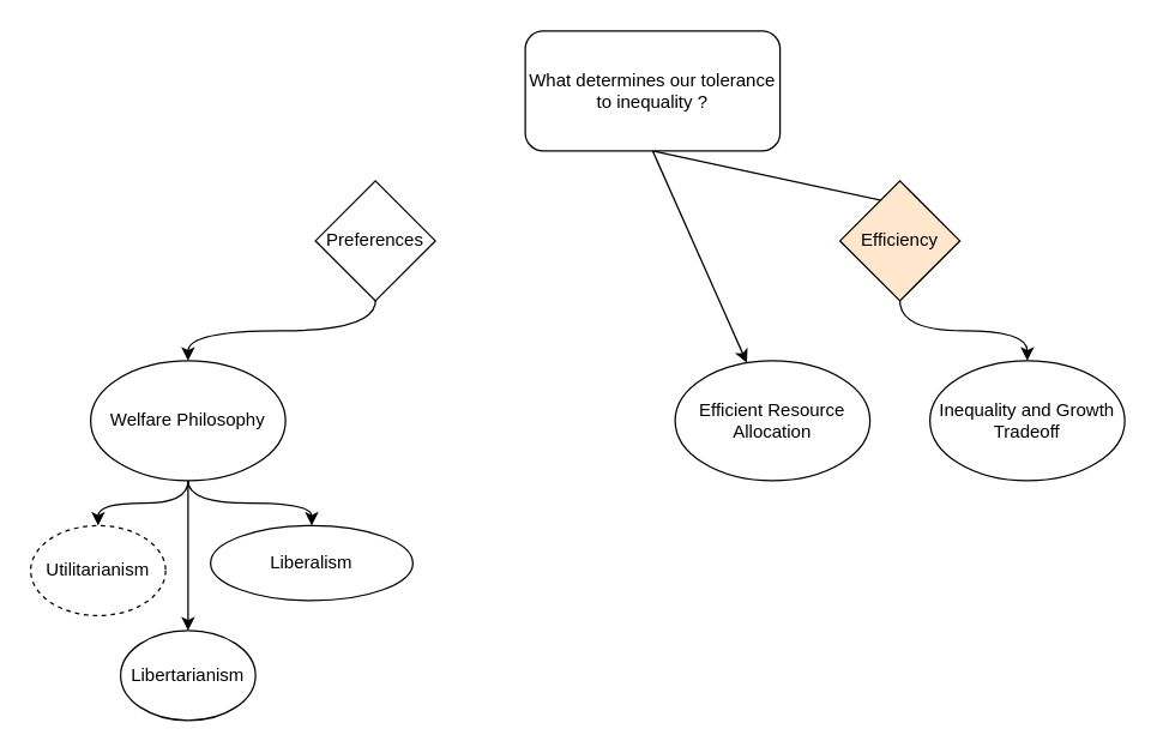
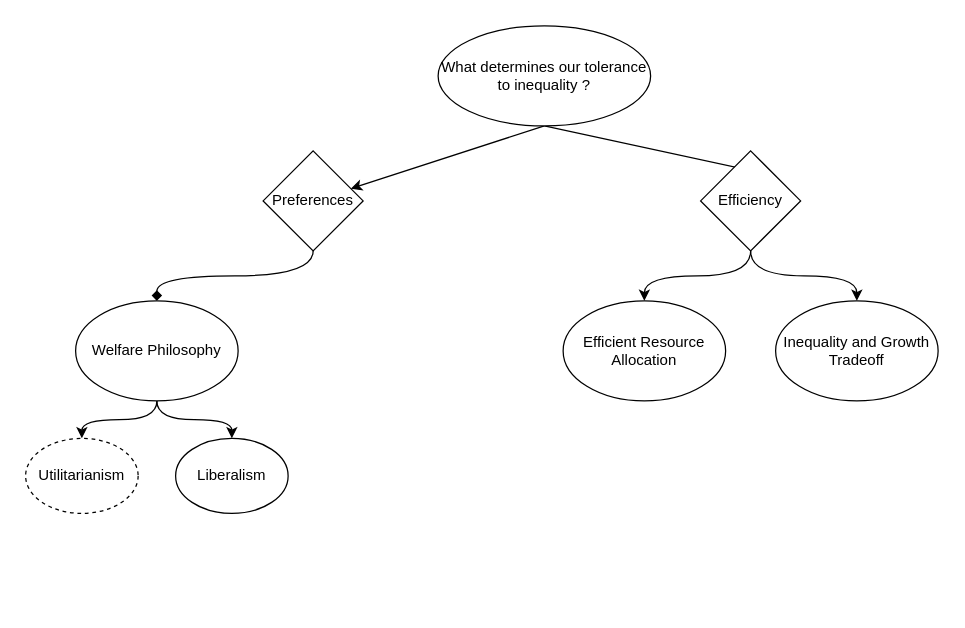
- <mxCell id="4" value="What determines our tolerance to inequality ?" style="whiteSpace=wrap;html=1;rounded=1;" vertex="1" parent="1"><mxGeometry x="350" y="20" width="170" height="80" as="geometry" /></mxCell>
+ <mxCell id="4" value="What determines our tolerance to inequality ?" style="ellipse;whiteSpace=wrap;html=1;" vertex="1" parent="1"><mxGeometry x="350" y="20" width="170" height="80" as="geometry" /></mxCell>
- <mxCell id="7" value="Efficiency" style="rhombus;whiteSpace=wrap;html=1;fillColor=#ffe6cc;" vertex="1" parent="1"><mxGeometry x="560" y="120" width="80" height="80" as="geometry" /></mxCell>
+ <mxCell id="7" value="Efficiency" style="rhombus;whiteSpace=wrap;html=1;" vertex="1" parent="1"><mxGeometry x="560" y="120" width="80" height="80" as="geometry" /></mxCell>
- <mxCell id="3" style="edgeStyle=none;html=1;exitX=0.5;exitY=1;exitDx=0;exitDy=0;" edge="1" parent="1" source="4" target="10"><mxGeometry relative="1" as="geometry" /></mxCell>
+ <mxCell id="3" style="edgeStyle=none;html=1;exitX=0.5;exitY=1;exitDx=0;exitDy=0;" edge="1" parent="1" source="4" target="9"><mxGeometry relative="1" as="geometry" /></mxCell>
+ <mxCell id="5" style="edgeStyle=orthogonalEdgeStyle;curved=1;html=1;exitX=0.5;exitY=1;exitDx=0;exitDy=0;entryX=0.5;entryY=0;entryDx=0;entryDy=0;fontColor=default;" edge="1" parent="1" source="7" target="10"><mxGeometry relative="1" as="geometry" /></mxCell>
- <mxCell id="8" style="edgeStyle=orthogonalEdgeStyle;curved=1;html=1;exitX=0.5;exitY=1;exitDx=0;exitDy=0;entryX=0.5;entryY=0;entryDx=0;entryDy=0;" edge="1" parent="1" source="9" target="15"><mxGeometry relative="1" as="geometry" /></mxCell>
+ <mxCell id="8" style="edgeStyle=orthogonalEdgeStyle;curved=1;html=1;exitX=0.5;exitY=1;exitDx=0;exitDy=0;entryX=0.5;entryY=0;entryDx=0;entryDy=0;endArrow=diamond;" edge="1" parent="1" source="9" target="15"><mxGeometry relative="1" as="geometry" /></mxCell>
- <mxCell id="14" style="edgeStyle=orthogonalEdgeStyle;curved=1;html=1;exitX=0.5;exitY=1;exitDx=0;exitDy=0;entryX=0.5;entryY=0;entryDx=0;entryDy=0;" edge="1" parent="1" source="15" target="18"><mxGeometry relative="1" as="geometry" /></mxCell>
- <mxCell id="17" value="Liberalism" style="ellipse;whiteSpace=wrap;html=1;fillColor=default;fontColor=#000000;strokeColor=default;" vertex="1" parent="1"><mxGeometry x="140" y="350" width="135" height="50" as="geometry" /></mxCell>
+ <mxCell id="17" value="Liberalism" style="ellipse;whiteSpace=wrap;html=1;fillColor=default;fontColor=#000000;strokeColor=default;" vertex="1" parent="1"><mxGeometry x="140" y="350" width="90" height="60" as="geometry" /></mxCell>
- <mxCell id="18" value="Libertarianism" style="ellipse;whiteSpace=wrap;html=1;fillColor=default;fontColor=#000000;strokeColor=default;" vertex="1" parent="1"><mxGeometry x="80" y="420" width="90" height="60" as="geometry" /></mxCell>
